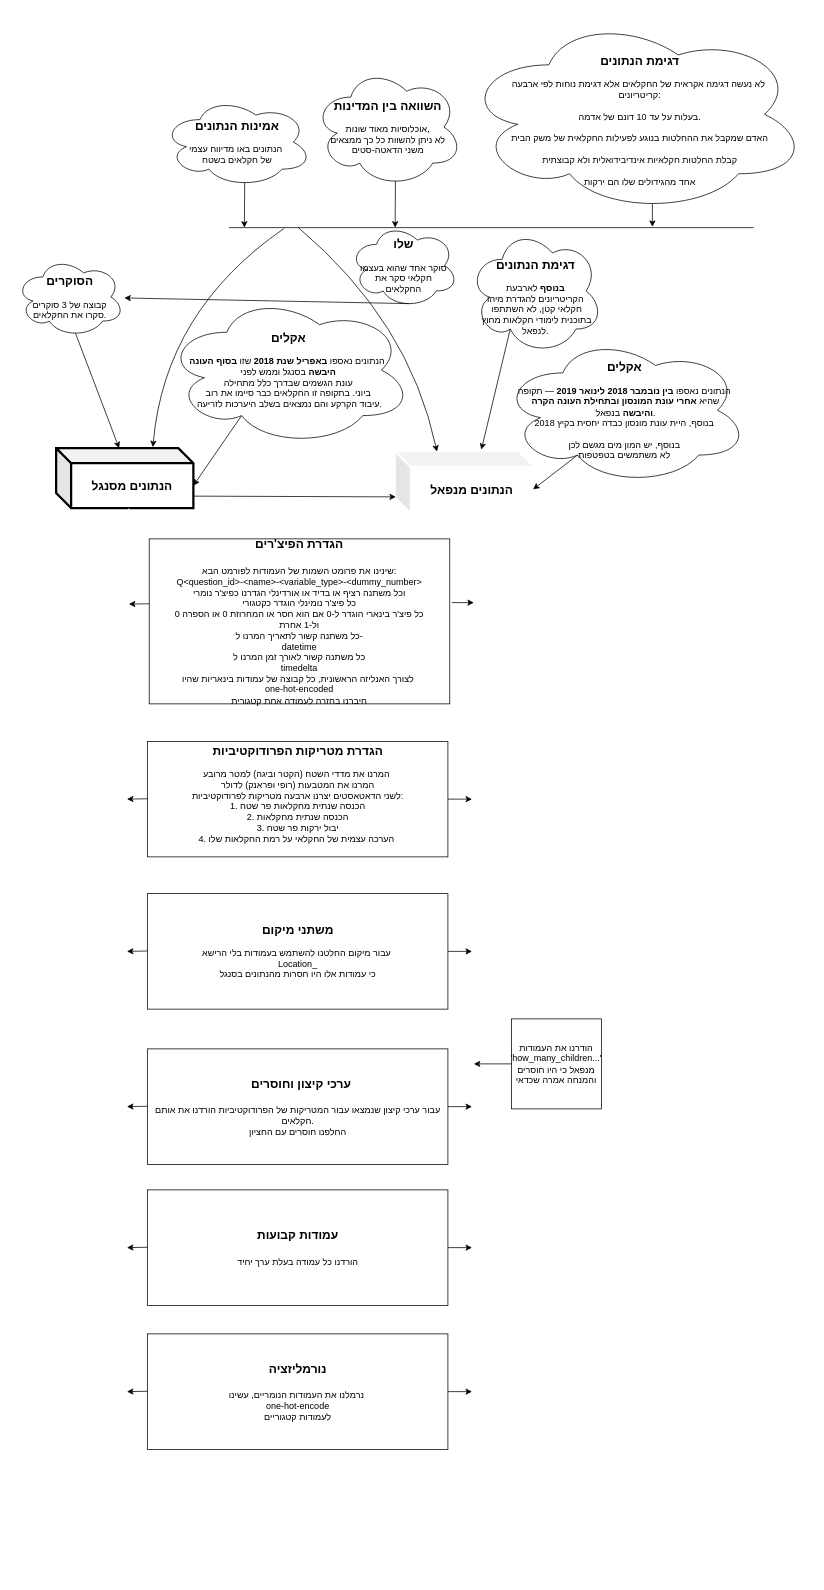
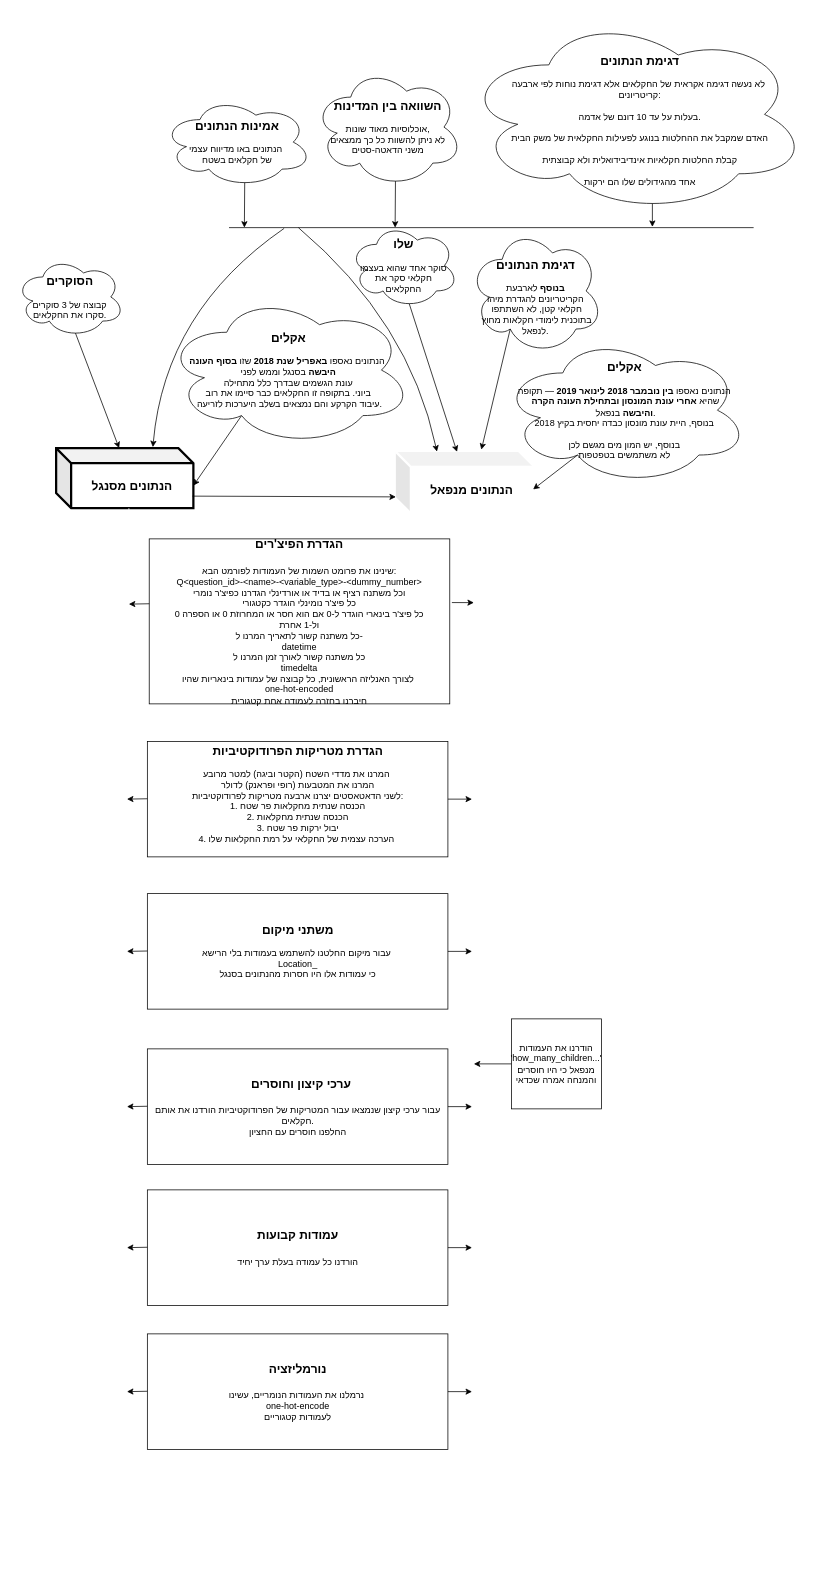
- <mxCell id="11" value="" style="endArrow=classic;html=1;rounded=0;exitX=0.55;exitY=0.95;exitDx=0;exitDy=0;exitPerimeter=0;" parent="1" source="10" target="12" edge="1"><mxGeometry width="50" height="50" relative="1" as="geometry"><mxPoint x="468" y="654" as="sourcePoint" /><mxPoint x="518" y="604" as="targetPoint" /></mxGeometry></mxCell>
+ <mxCell id="11" value="" style="endArrow=classic;html=1;rounded=0;exitX=0.55;exitY=0.95;exitDx=0;exitDy=0;exitPerimeter=0;entryX=0;entryY=0;entryDx=81.5;entryDy=0;entryPerimeter=0;" parent="1" source="10" target="5" edge="1"><mxGeometry width="50" height="50" relative="1" as="geometry"><mxPoint x="468" y="654" as="sourcePoint" /><mxPoint x="518" y="604" as="targetPoint" /></mxGeometry></mxCell>
